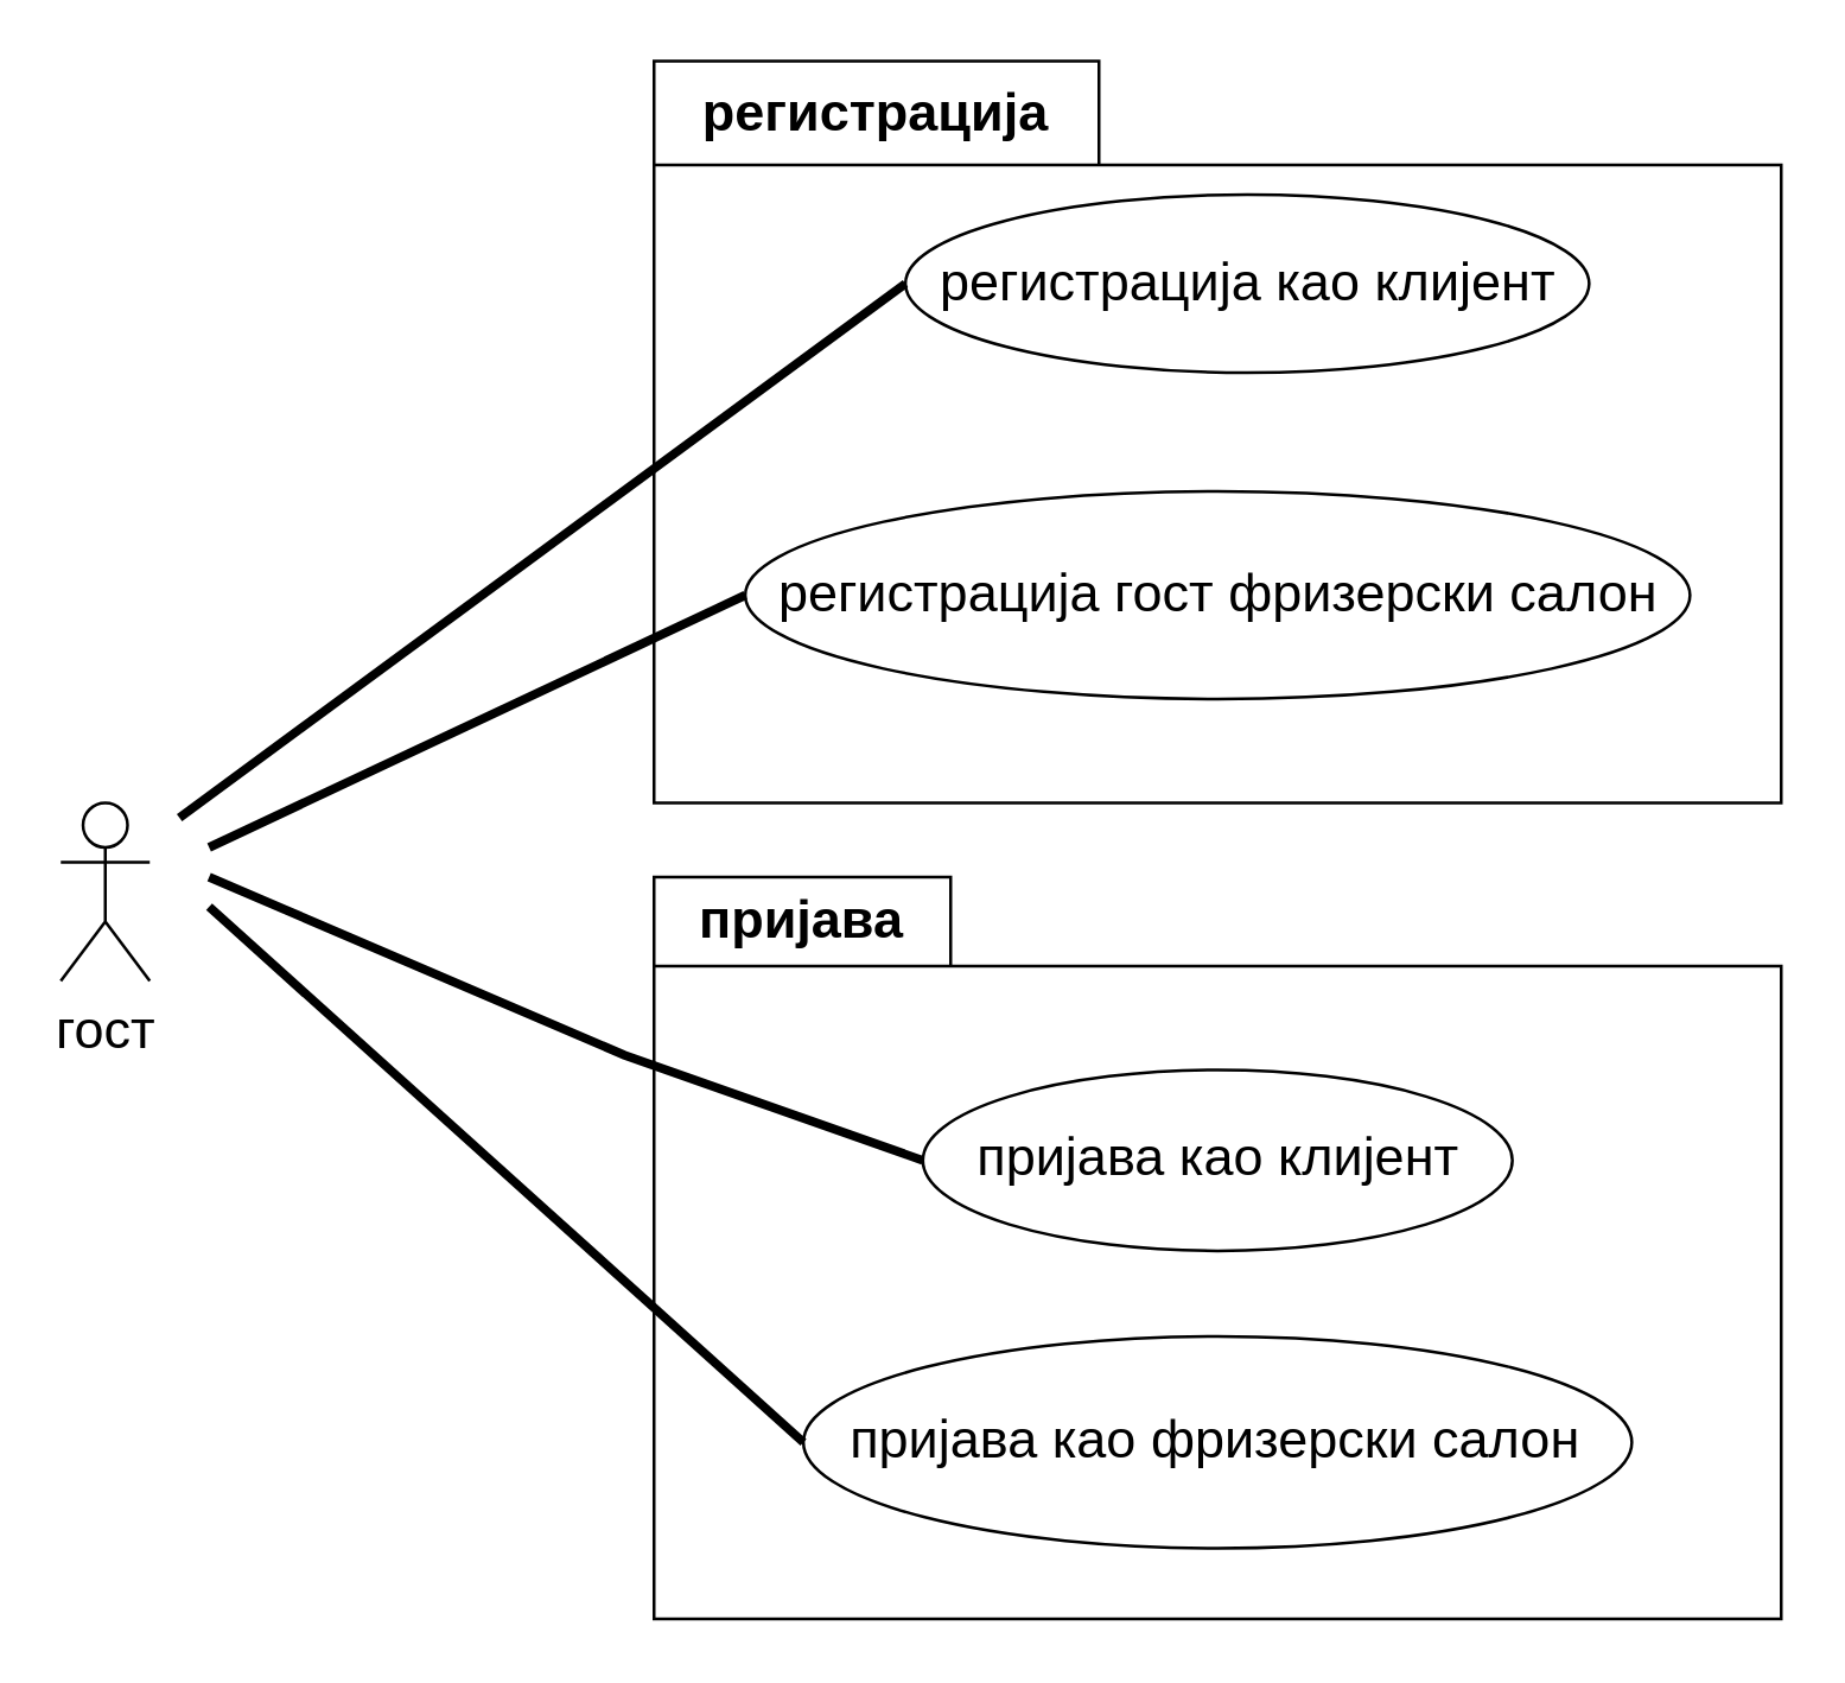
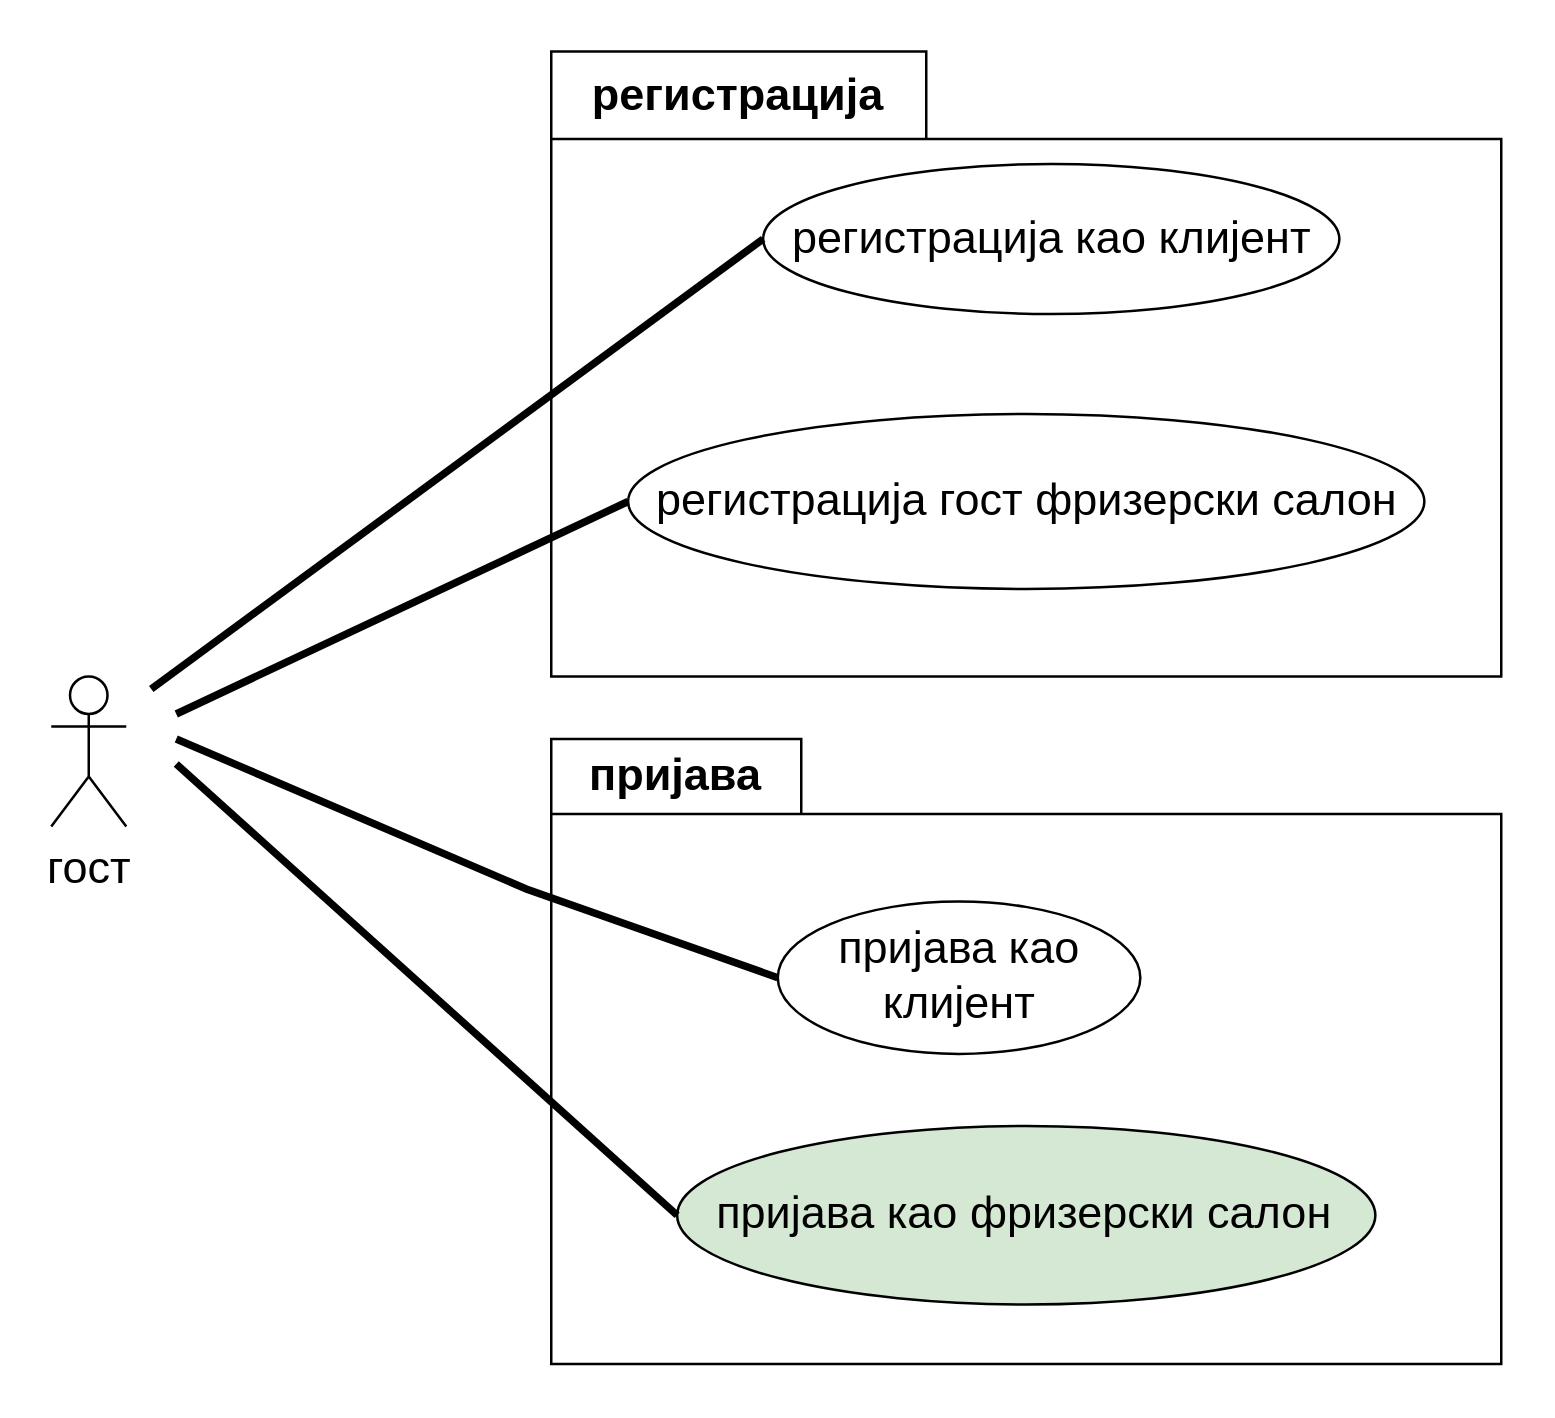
- <mxCell id="5" value="&lt;font style=&quot;font-size: 18px;&quot;&gt;пријава као клијент&lt;/font&gt;" style="ellipse;whiteSpace=wrap;html=1;" parent="3" vertex="1"><mxGeometry x="90.635" y="65" width="198.73" height="60.95" as="geometry" /></mxCell>
+ <mxCell id="5" value="&lt;font style=&quot;font-size: 18px;&quot;&gt;пријава као клијент&lt;/font&gt;" style="ellipse;whiteSpace=wrap;html=1;" parent="3" vertex="1"><mxGeometry x="90.635" y="65" width="145" height="60.95" as="geometry" /></mxCell>
- <mxCell id="6" value="&lt;font style=&quot;font-size: 18px;&quot;&gt;пријава као фризерски салон&lt;/font&gt;" style="ellipse;whiteSpace=wrap;html=1;" parent="3" vertex="1"><mxGeometry x="50.355" y="154.76" width="279.29" height="71.43" as="geometry" /></mxCell>
+ <mxCell id="6" value="&lt;font style=&quot;font-size: 18px;&quot;&gt;пријава као фризерски салон&lt;/font&gt;" style="ellipse;whiteSpace=wrap;html=1;fillColor=#d5e8d4;" parent="3" vertex="1"><mxGeometry x="50.355" y="154.76" width="279.29" height="71.43" as="geometry" /></mxCell>
